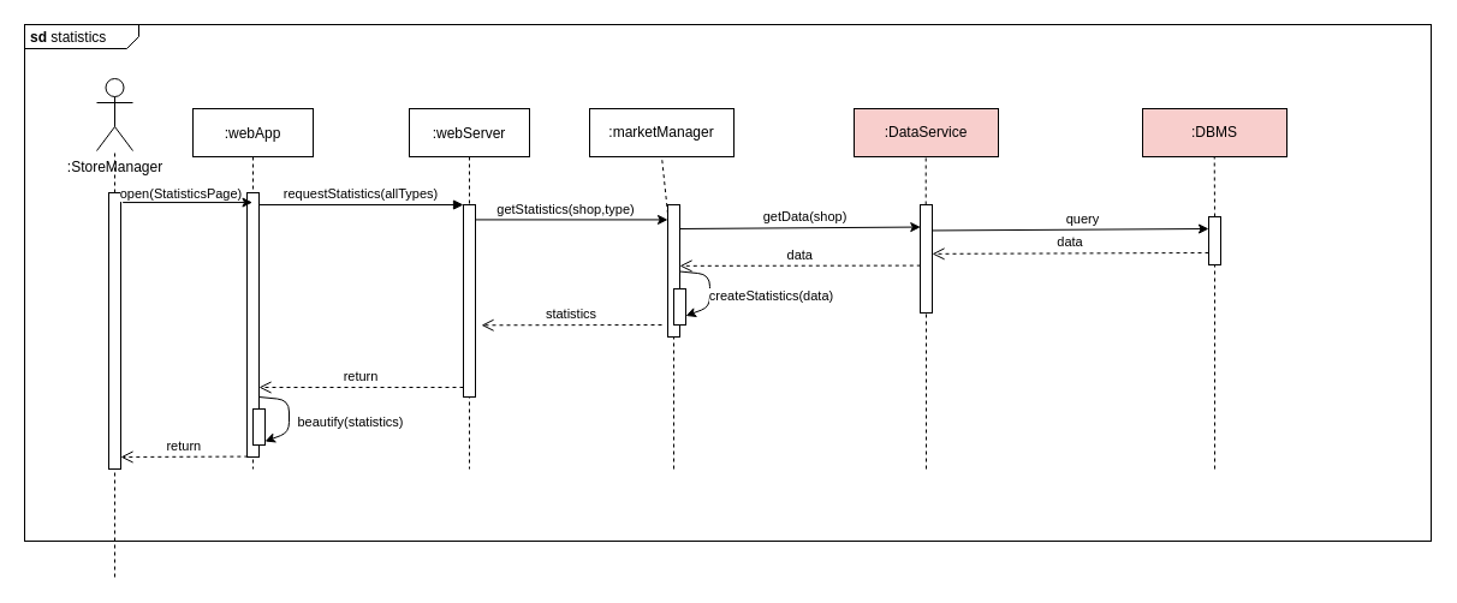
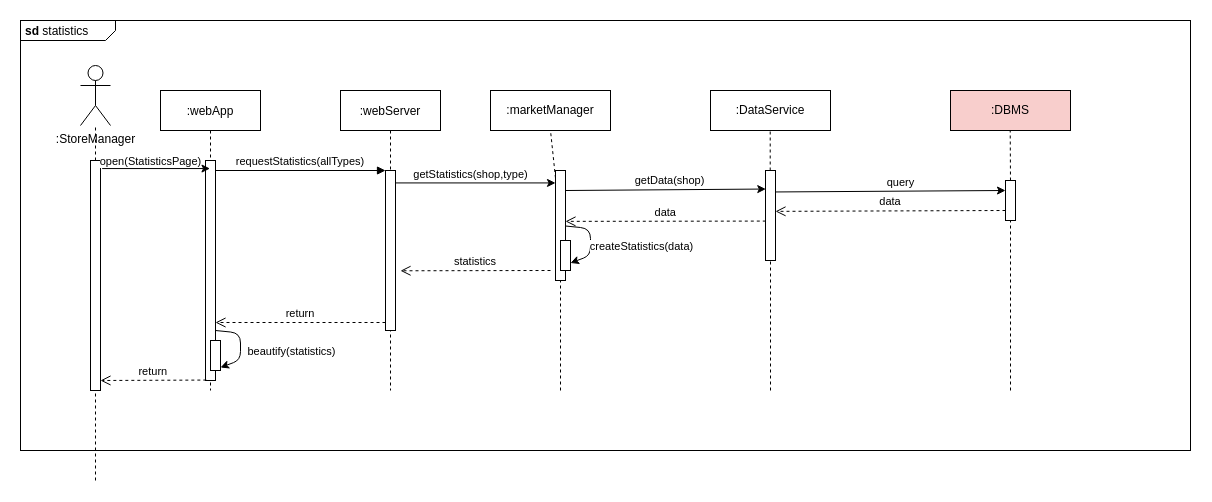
- <mxCell id="10" value=":DataService" style="rounded=0;whiteSpace=wrap;html=1;fillColor=#f8cecc;" vertex="1" parent="1"><mxGeometry x="710" y="90" width="120" height="40" as="geometry" /></mxCell>
+ <mxCell id="10" value=":DataService" style="rounded=0;whiteSpace=wrap;html=1;" vertex="1" parent="1"><mxGeometry x="710" y="90" width="120" height="40" as="geometry" /></mxCell>
